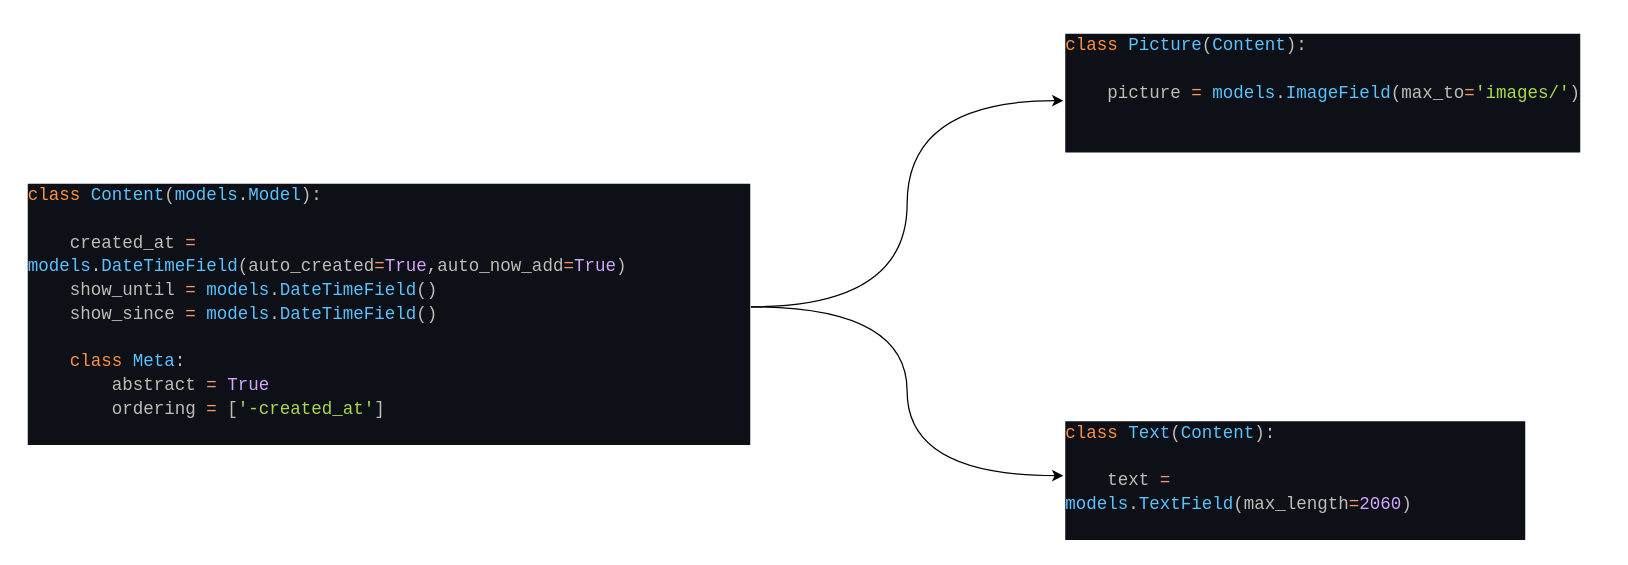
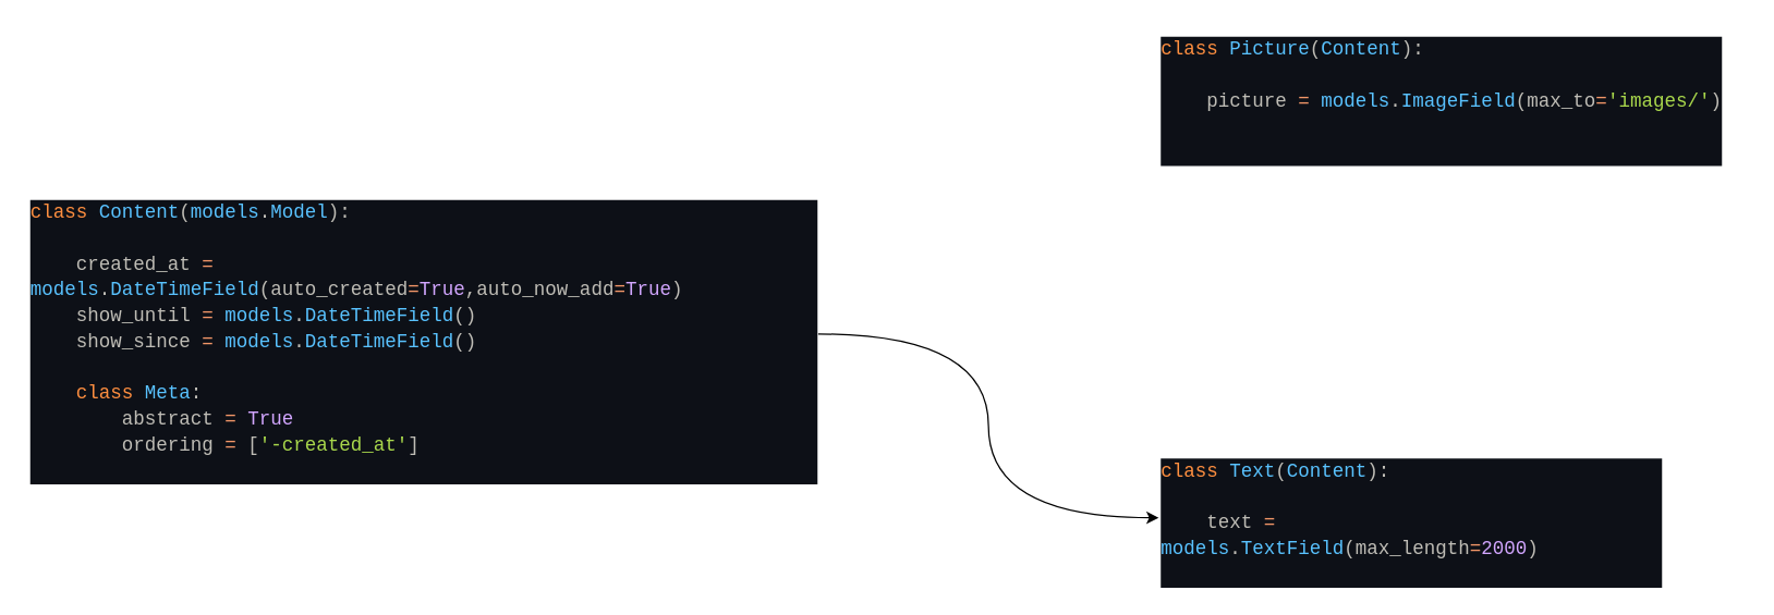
- <mxCell id="2" style="edgeStyle=orthogonalEdgeStyle;curved=1;html=1;entryX=0;entryY=0.5;entryDx=0;entryDy=0;" edge="1" parent="1" source="4" target="5"><mxGeometry relative="1" as="geometry" /></mxCell>
- <mxCell id="6" value="&lt;div style=&quot;color: rgb(191, 189, 182); background-color: rgb(13, 16, 23); font-family: Consolas, &amp;quot;Courier New&amp;quot;, monospace; font-weight: normal; font-size: 14px; line-height: 19px;&quot;&gt;&lt;div&gt;&lt;span style=&quot;color: #ff8f40;&quot;&gt;class&lt;/span&gt;&lt;span style=&quot;color: #bfbdb6;&quot;&gt; &lt;/span&gt;&lt;span style=&quot;color: #59c2ff;&quot;&gt;Text&lt;/span&gt;&lt;span style=&quot;color: #bfbdb6;&quot;&gt;(&lt;/span&gt;&lt;span style=&quot;color: #59c2ff;&quot;&gt;Content&lt;/span&gt;&lt;span style=&quot;color: #bfbdb6;&quot;&gt;):&lt;/span&gt;&lt;/div&gt;&lt;br&gt;&lt;div&gt;&lt;span style=&quot;color: #bfbdb6;&quot;&gt;&amp;nbsp; &amp;nbsp; &lt;/span&gt;&lt;span style=&quot;color: #bfbdb6;&quot;&gt;text&lt;/span&gt;&lt;span style=&quot;color: #bfbdb6;&quot;&gt; &lt;/span&gt;&lt;span style=&quot;color: #f29668;&quot;&gt;=&lt;/span&gt;&lt;span style=&quot;color: #bfbdb6;&quot;&gt; &lt;/span&gt;&lt;span style=&quot;color: #59c2ff;&quot;&gt;models&lt;/span&gt;&lt;span style=&quot;color: #bfbdb6;&quot;&gt;.&lt;/span&gt;&lt;span style=&quot;color: #59c2ff;&quot;&gt;TextField&lt;/span&gt;&lt;span style=&quot;color: #bfbdb6;&quot;&gt;(max_length&lt;/span&gt;&lt;span style=&quot;color: #f29668;&quot;&gt;=&lt;/span&gt;&lt;span style=&quot;color: #d2a6ff;&quot;&gt;2060&lt;/span&gt;&lt;span style=&quot;color: #bfbdb6;&quot;&gt;)&lt;/span&gt;&lt;/div&gt;&lt;br&gt;&lt;/div&gt;" style="text;whiteSpace=wrap;html=1;" vertex="1" parent="1"><mxGeometry x="850" y="330" width="370" height="100" as="geometry" /></mxCell>
+ <mxCell id="6" value="&lt;div style=&quot;color: rgb(191, 189, 182); background-color: rgb(13, 16, 23); font-family: Consolas, &amp;quot;Courier New&amp;quot;, monospace; font-weight: normal; font-size: 14px; line-height: 19px;&quot;&gt;&lt;div&gt;&lt;span style=&quot;color: #ff8f40;&quot;&gt;class&lt;/span&gt;&lt;span style=&quot;color: #bfbdb6;&quot;&gt; &lt;/span&gt;&lt;span style=&quot;color: #59c2ff;&quot;&gt;Text&lt;/span&gt;&lt;span style=&quot;color: #bfbdb6;&quot;&gt;(&lt;/span&gt;&lt;span style=&quot;color: #59c2ff;&quot;&gt;Content&lt;/span&gt;&lt;span style=&quot;color: #bfbdb6;&quot;&gt;):&lt;/span&gt;&lt;/div&gt;&lt;br&gt;&lt;div&gt;&lt;span style=&quot;color: #bfbdb6;&quot;&gt;&amp;nbsp; &amp;nbsp; &lt;/span&gt;&lt;span style=&quot;color: #bfbdb6;&quot;&gt;text&lt;/span&gt;&lt;span style=&quot;color: #bfbdb6;&quot;&gt; &lt;/span&gt;&lt;span style=&quot;color: #f29668;&quot;&gt;=&lt;/span&gt;&lt;span style=&quot;color: #bfbdb6;&quot;&gt; &lt;/span&gt;&lt;span style=&quot;color: #59c2ff;&quot;&gt;models&lt;/span&gt;&lt;span style=&quot;color: #bfbdb6;&quot;&gt;.&lt;/span&gt;&lt;span style=&quot;color: #59c2ff;&quot;&gt;TextField&lt;/span&gt;&lt;span style=&quot;color: #bfbdb6;&quot;&gt;(max_length&lt;/span&gt;&lt;span style=&quot;color: #f29668;&quot;&gt;=&lt;/span&gt;&lt;span style=&quot;color: #d2a6ff;&quot;&gt;2000&lt;/span&gt;&lt;span style=&quot;color: #bfbdb6;&quot;&gt;)&lt;/span&gt;&lt;/div&gt;&lt;br&gt;&lt;/div&gt;" style="text;whiteSpace=wrap;html=1;" vertex="1" parent="1"><mxGeometry x="850" y="330" width="370" height="100" as="geometry" /></mxCell>
